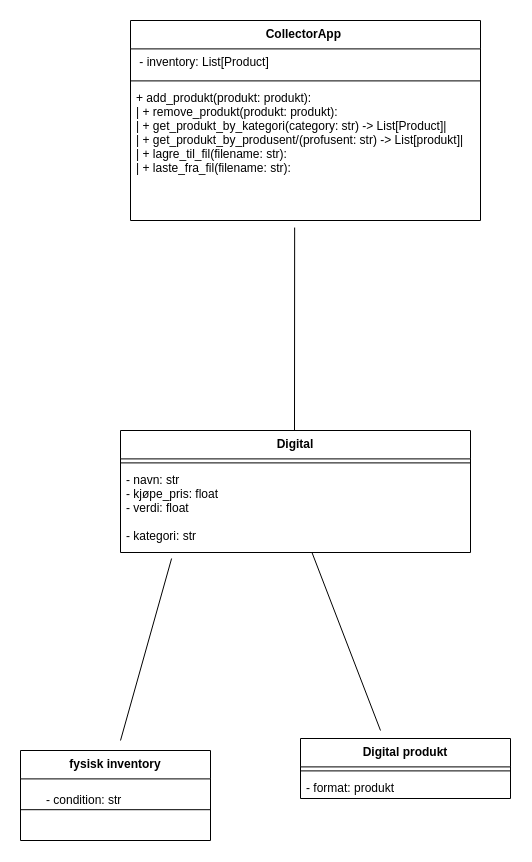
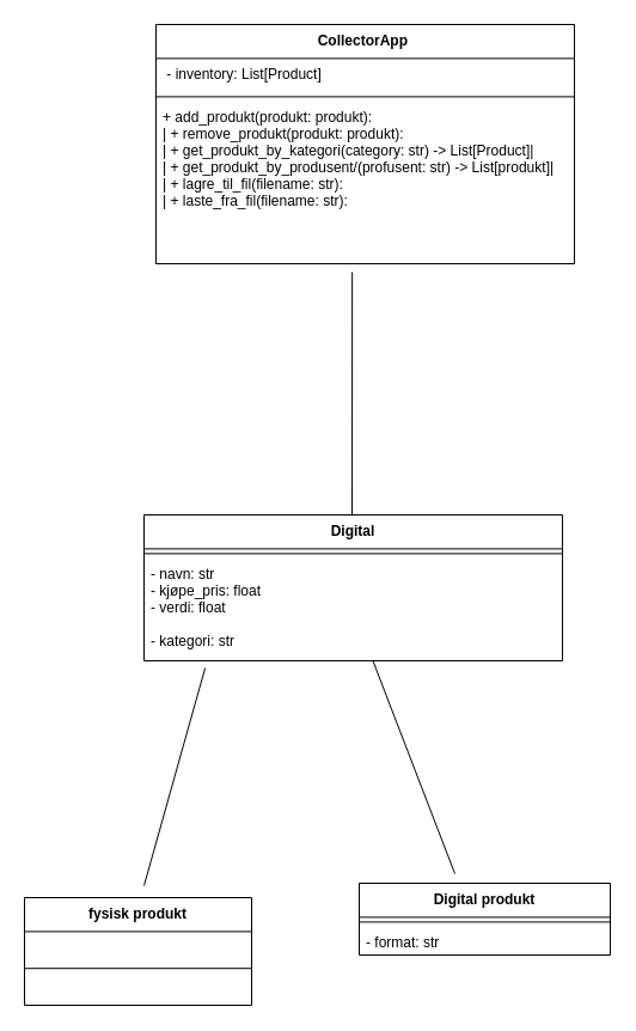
- <mxCell id="12" value="fysisk inventory" style="swimlane;fontStyle=1;align=center;verticalAlign=top;childLayout=stackLayout;horizontal=1;startSize=28.4;horizontalStack=0;resizeParent=1;resizeParentMax=0;resizeLast=0;collapsible=0;marginBottom=0;" vertex="1" parent="1"><mxGeometry x="20" y="750" width="190" height="90" as="geometry" /></mxCell>
+ <mxCell id="12" value="fysisk produkt" style="swimlane;fontStyle=1;align=center;verticalAlign=top;childLayout=stackLayout;horizontal=1;startSize=28.4;horizontalStack=0;resizeParent=1;resizeParentMax=0;resizeLast=0;collapsible=0;marginBottom=0;" vertex="1" parent="1"><mxGeometry x="20" y="750" width="190" height="90" as="geometry" /></mxCell>
- <mxCell id="16" value="- format: produkt        &#10;" style="text;strokeColor=none;fillColor=none;align=left;verticalAlign=top;spacingLeft=4;spacingRight=4;overflow=hidden;rotatable=0;points=[[0,0.5],[1,0.5]];portConstraint=eastwest;" vertex="1" parent="14"><mxGeometry y="36.4" width="210" height="23.6" as="geometry" /></mxCell>
+ <mxCell id="16" value="- format: str        &#10;" style="text;strokeColor=none;fillColor=none;align=left;verticalAlign=top;spacingLeft=4;spacingRight=4;overflow=hidden;rotatable=0;points=[[0,0.5],[1,0.5]];portConstraint=eastwest;" vertex="1" parent="14"><mxGeometry y="36.4" width="210" height="23.6" as="geometry" /></mxCell>
- <mxCell id="17" value="- condition: str &#10;" style="text;strokeColor=none;fillColor=none;align=left;verticalAlign=top;spacingLeft=4;spacingRight=4;overflow=hidden;rotatable=0;points=[[0,0.5],[1,0.5]];portConstraint=eastwest;" vertex="1" parent="1"><mxGeometry x="40" y="786.4" width="170" height="33.6" as="geometry" /></mxCell>
